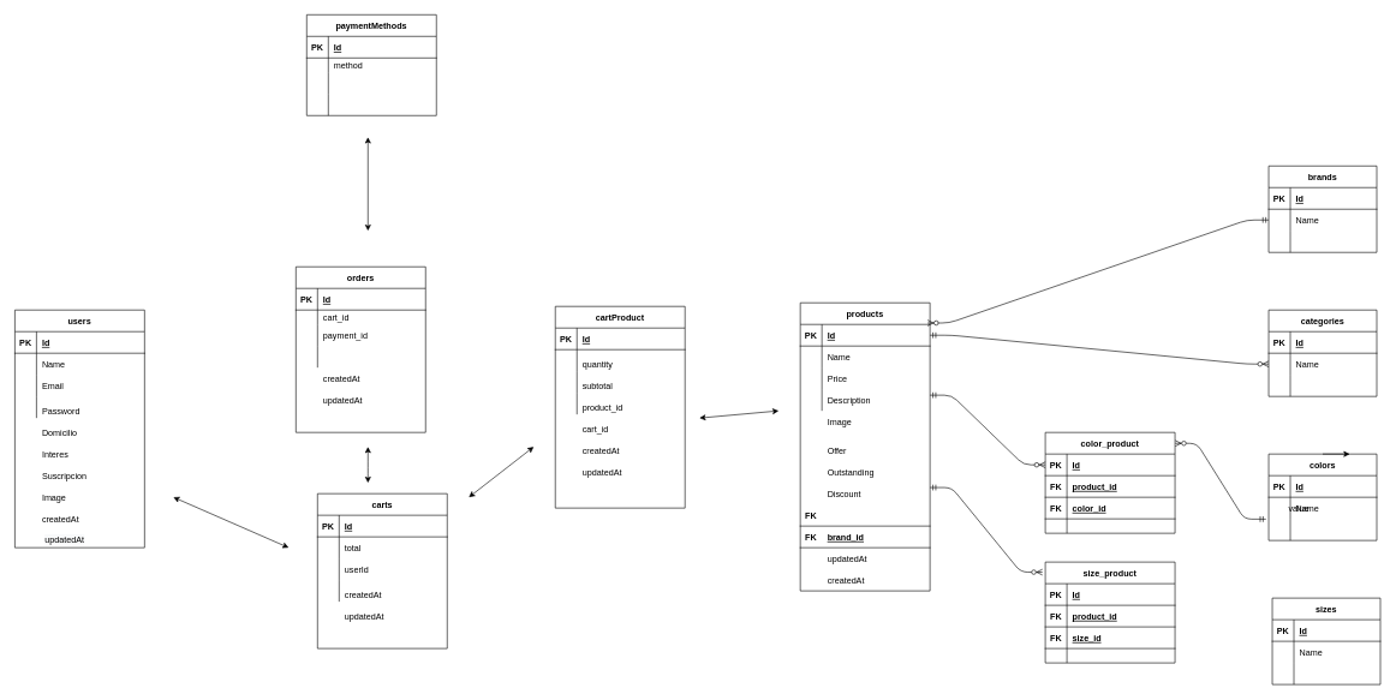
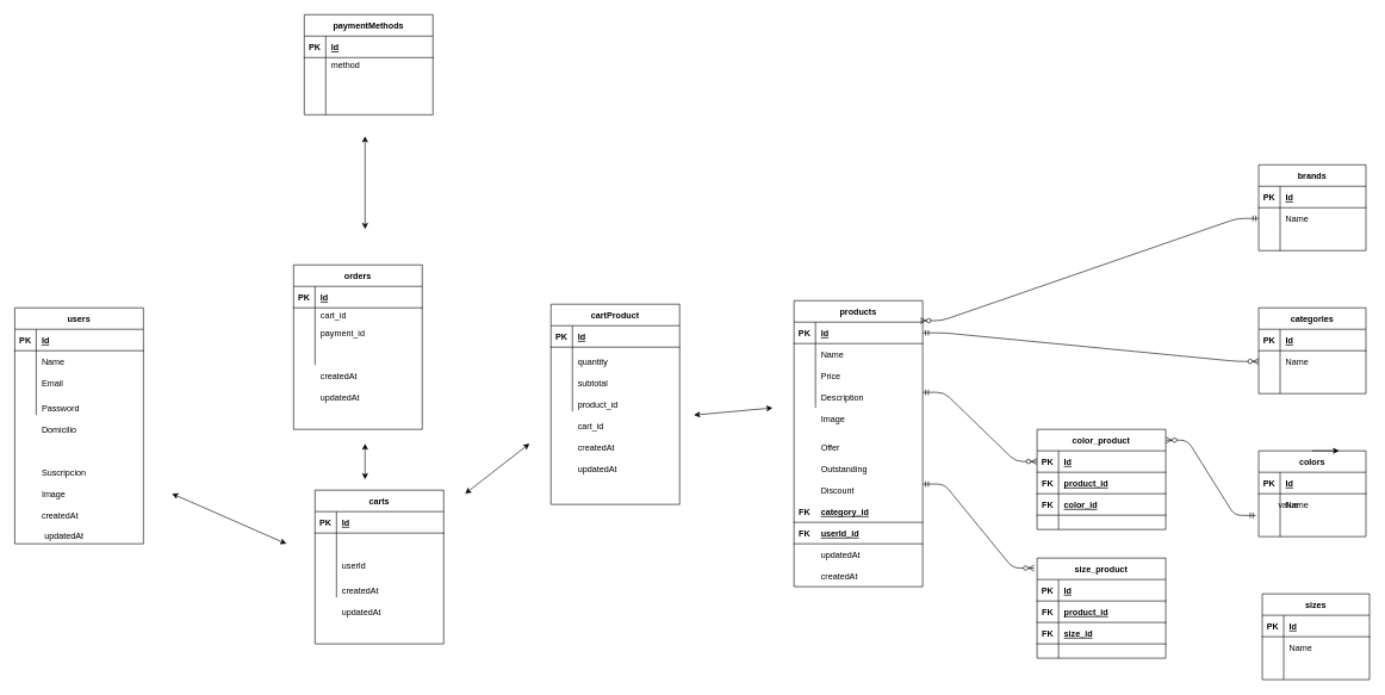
- <mxCell id="114" value="Interes" style="shape=partialRectangle;connectable=0;fillColor=none;top=0;left=0;bottom=0;right=0;align=left;spacingLeft=6;overflow=hidden;" parent="1" vertex="1"><mxGeometry x="50" y="615" width="150" height="30" as="geometry" /></mxCell>
+ <mxCell id="124" value="category_id" style="shape=partialRectangle;connectable=0;fillColor=none;top=0;left=0;bottom=0;right=0;align=left;spacingLeft=6;fontStyle=5;overflow=hidden;" parent="122" vertex="1"><mxGeometry x="30" width="150" height="30" as="geometry" /></mxCell>
- <mxCell id="127" value="brand_id" style="shape=partialRectangle;connectable=0;fillColor=none;top=0;left=0;bottom=0;right=0;align=left;spacingLeft=6;fontStyle=5;overflow=hidden;" parent="125" vertex="1"><mxGeometry x="30" width="150" height="30" as="geometry" /></mxCell>
+ <mxCell id="127" value="userId_id" style="shape=partialRectangle;connectable=0;fillColor=none;top=0;left=0;bottom=0;right=0;align=left;spacingLeft=6;fontStyle=5;overflow=hidden;" parent="125" vertex="1"><mxGeometry x="30" width="150" height="30" as="geometry" /></mxCell>
- <mxCell id="134" value="total" style="shape=partialRectangle;connectable=0;fillColor=none;top=0;left=0;bottom=0;right=0;align=left;spacingLeft=6;overflow=hidden;" parent="132" vertex="1"><mxGeometry x="30" width="150" height="30" as="geometry" /></mxCell>
